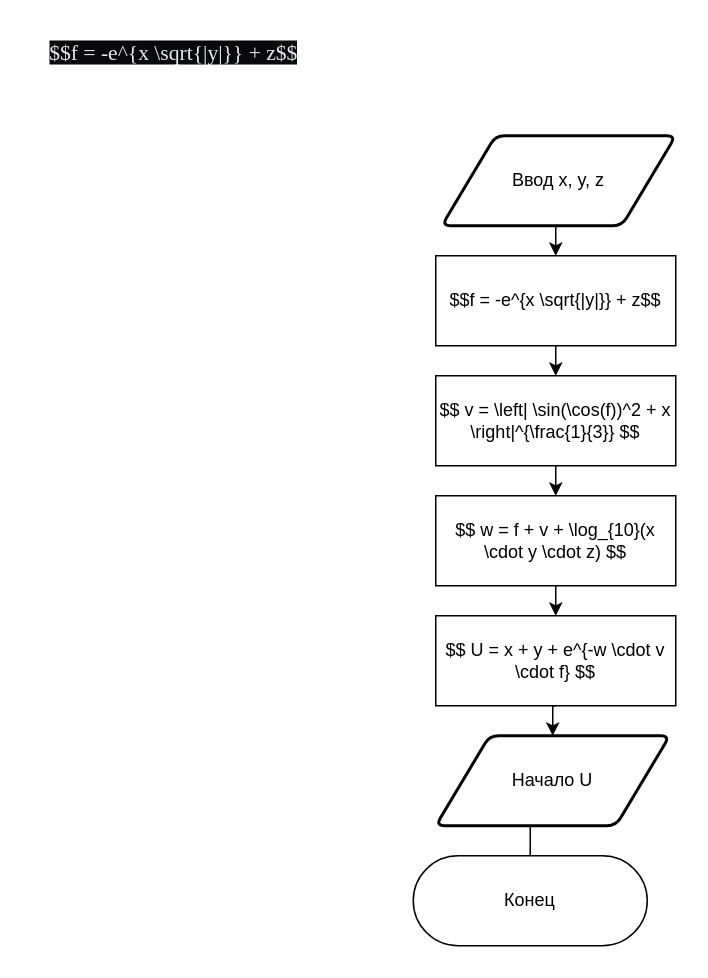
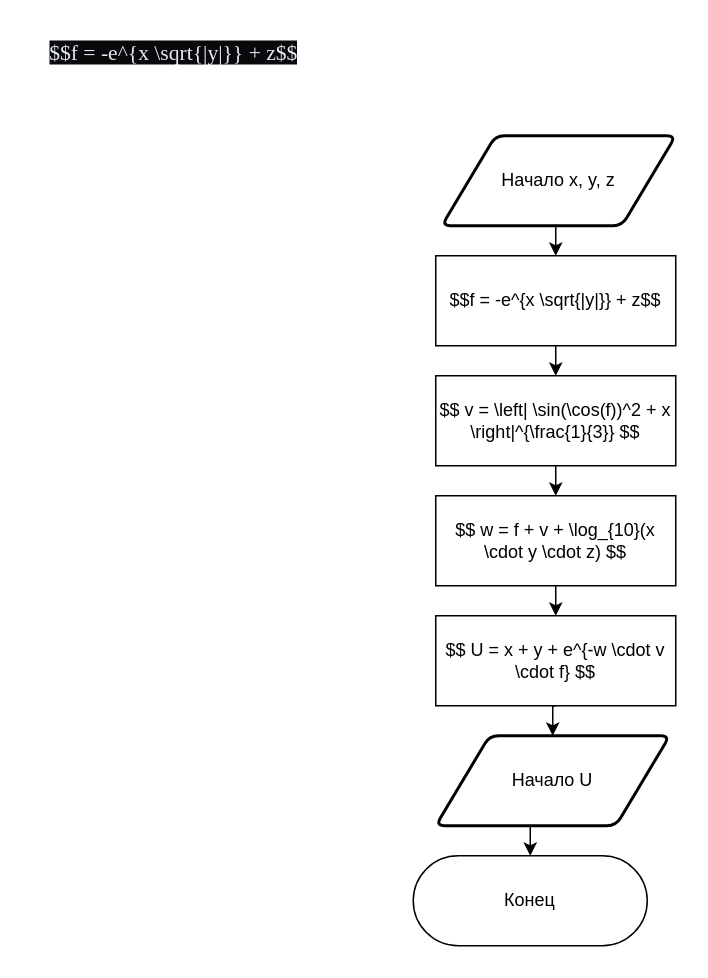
- <mxCell id="4" value="Ввод x, y, z" style="shape=parallelogram;html=1;strokeWidth=2;perimeter=parallelogramPerimeter;whiteSpace=wrap;rounded=1;arcSize=12;size=0.23;" vertex="1" parent="1"><mxGeometry x="294" y="90" width="156" height="60" as="geometry" /></mxCell>
+ <mxCell id="4" value="Начало x, y, z" style="shape=parallelogram;html=1;strokeWidth=2;perimeter=parallelogramPerimeter;whiteSpace=wrap;rounded=1;arcSize=12;size=0.23;" vertex="1" parent="1"><mxGeometry x="294" y="90" width="156" height="60" as="geometry" /></mxCell>
- <mxCell id="13" style="edgeStyle=orthogonalEdgeStyle;rounded=0;orthogonalLoop=1;jettySize=auto;html=1;exitX=0.5;exitY=1;exitDx=0;exitDy=0;entryX=0.5;entryY=0;entryDx=0;entryDy=0;endArrow=none;" edge="1" parent="1" source="14" target="15"><mxGeometry relative="1" as="geometry" /></mxCell>
+ <mxCell id="13" style="edgeStyle=orthogonalEdgeStyle;rounded=0;orthogonalLoop=1;jettySize=auto;html=1;exitX=0.5;exitY=1;exitDx=0;exitDy=0;entryX=0.5;entryY=0;entryDx=0;entryDy=0;" edge="1" parent="1" source="14" target="15"><mxGeometry relative="1" as="geometry" /></mxCell>
